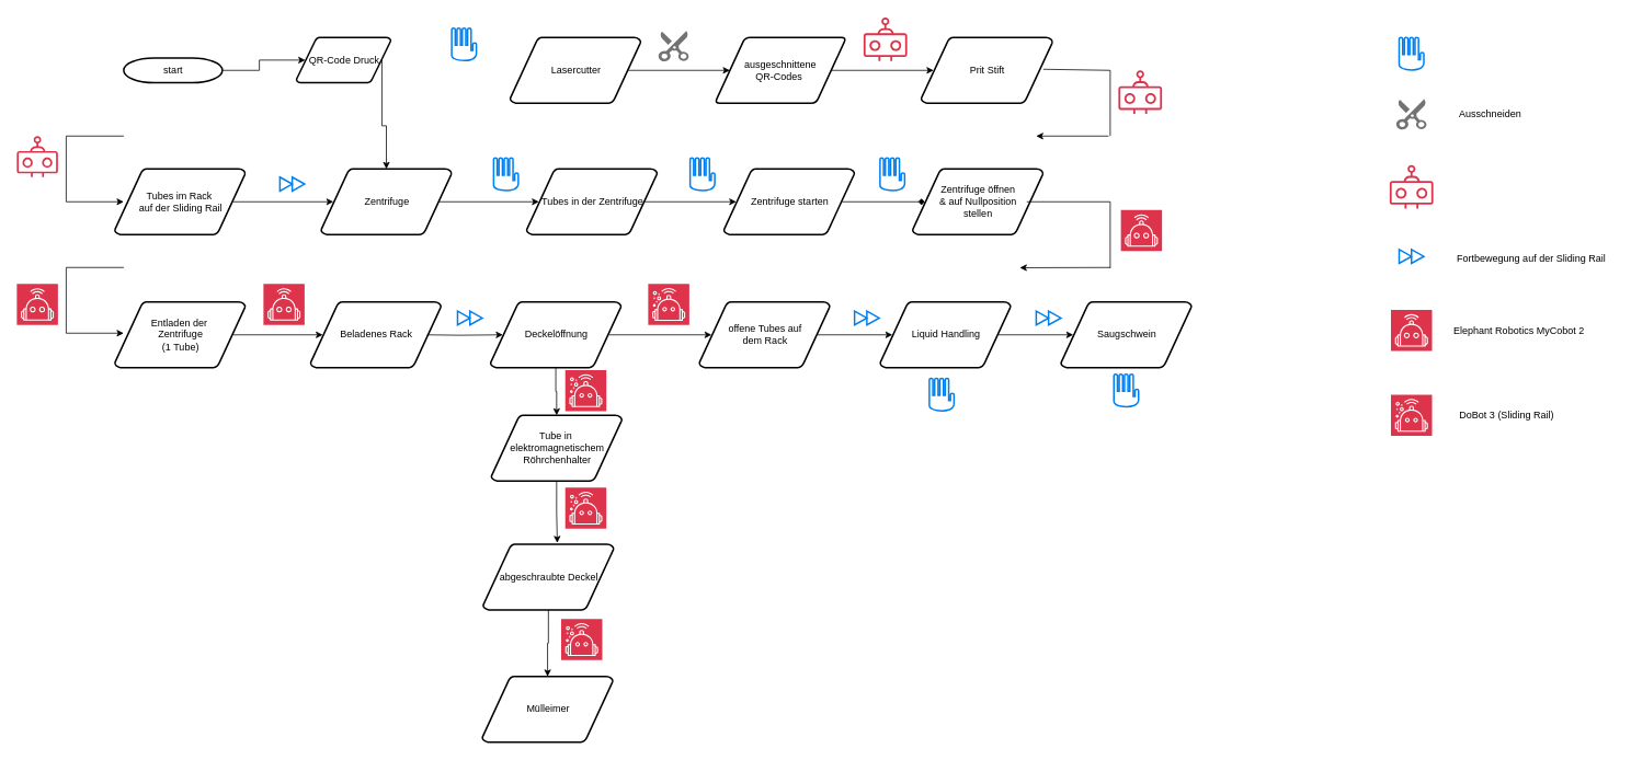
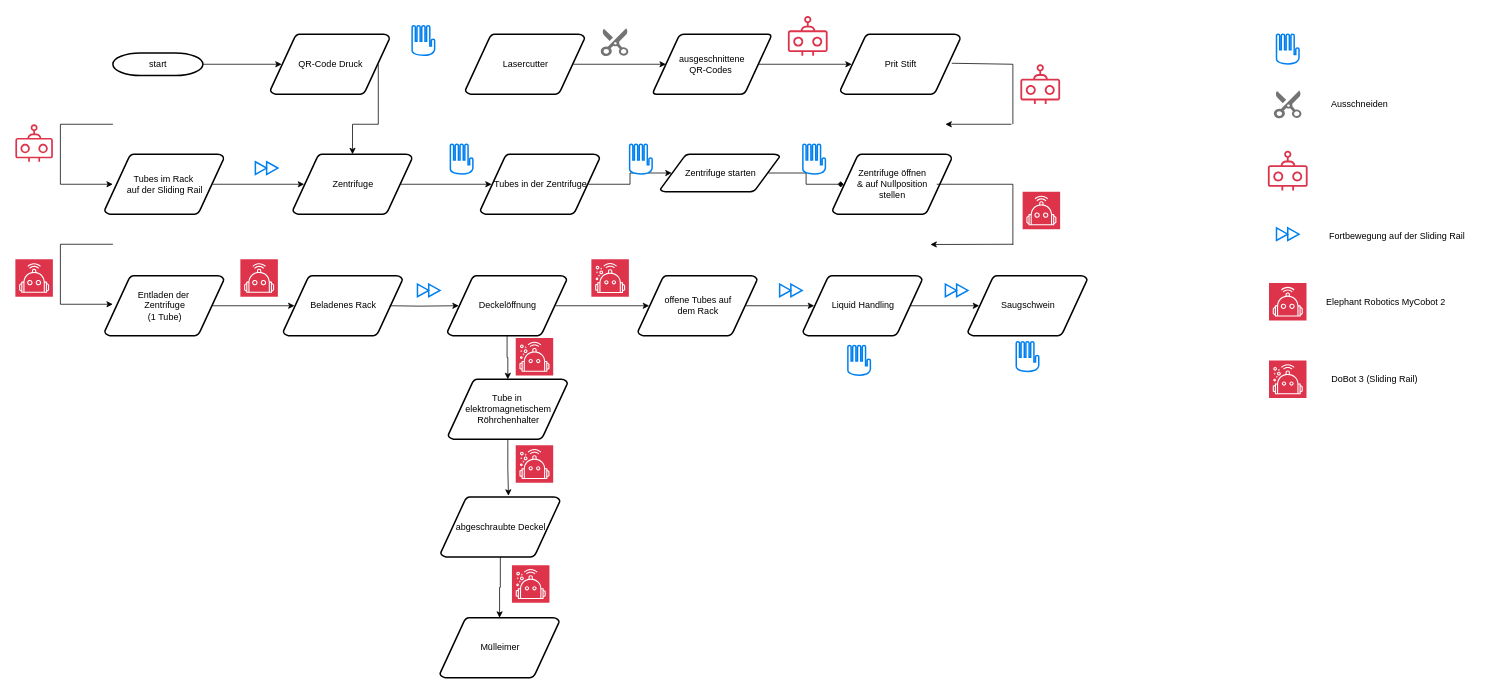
- <mxCell id="3" value="QR-Code Druck" style="shape=mxgraph.flowchart.data;strokeWidth=2;gradientColor=none;gradientDirection=north;fontStyle=0;html=1;" vertex="1" parent="1"><mxGeometry x="360" y="45" width="115" height="55" as="geometry" /></mxCell>
+ <mxCell id="3" value="QR-Code Druck" style="shape=mxgraph.flowchart.data;strokeWidth=2;gradientColor=none;gradientDirection=north;fontStyle=0;html=1;" vertex="1" parent="1"><mxGeometry x="360" y="45" width="159" height="80" as="geometry" /></mxCell>
- <mxCell id="25" value="Zentrifuge starten" style="shape=mxgraph.flowchart.data;strokeWidth=2;gradientColor=none;gradientDirection=north;fontStyle=0;html=1;" vertex="1" parent="1"><mxGeometry x="880" y="205" width="159" height="80" as="geometry" /></mxCell>
+ <mxCell id="25" value="Zentrifuge starten" style="shape=mxgraph.flowchart.data;strokeWidth=2;gradientColor=none;gradientDirection=north;fontStyle=0;html=1;" vertex="1" parent="1"><mxGeometry x="880" y="205" width="159" height="50" as="geometry" /></mxCell>
